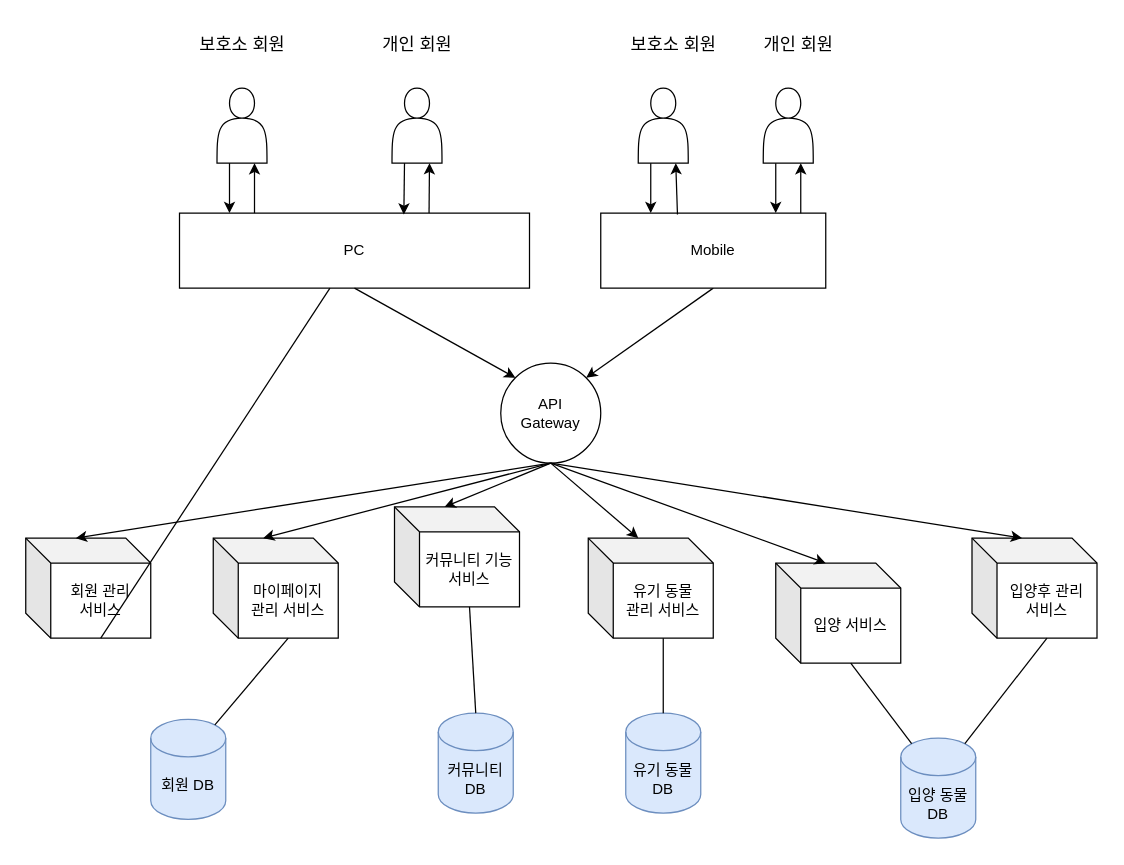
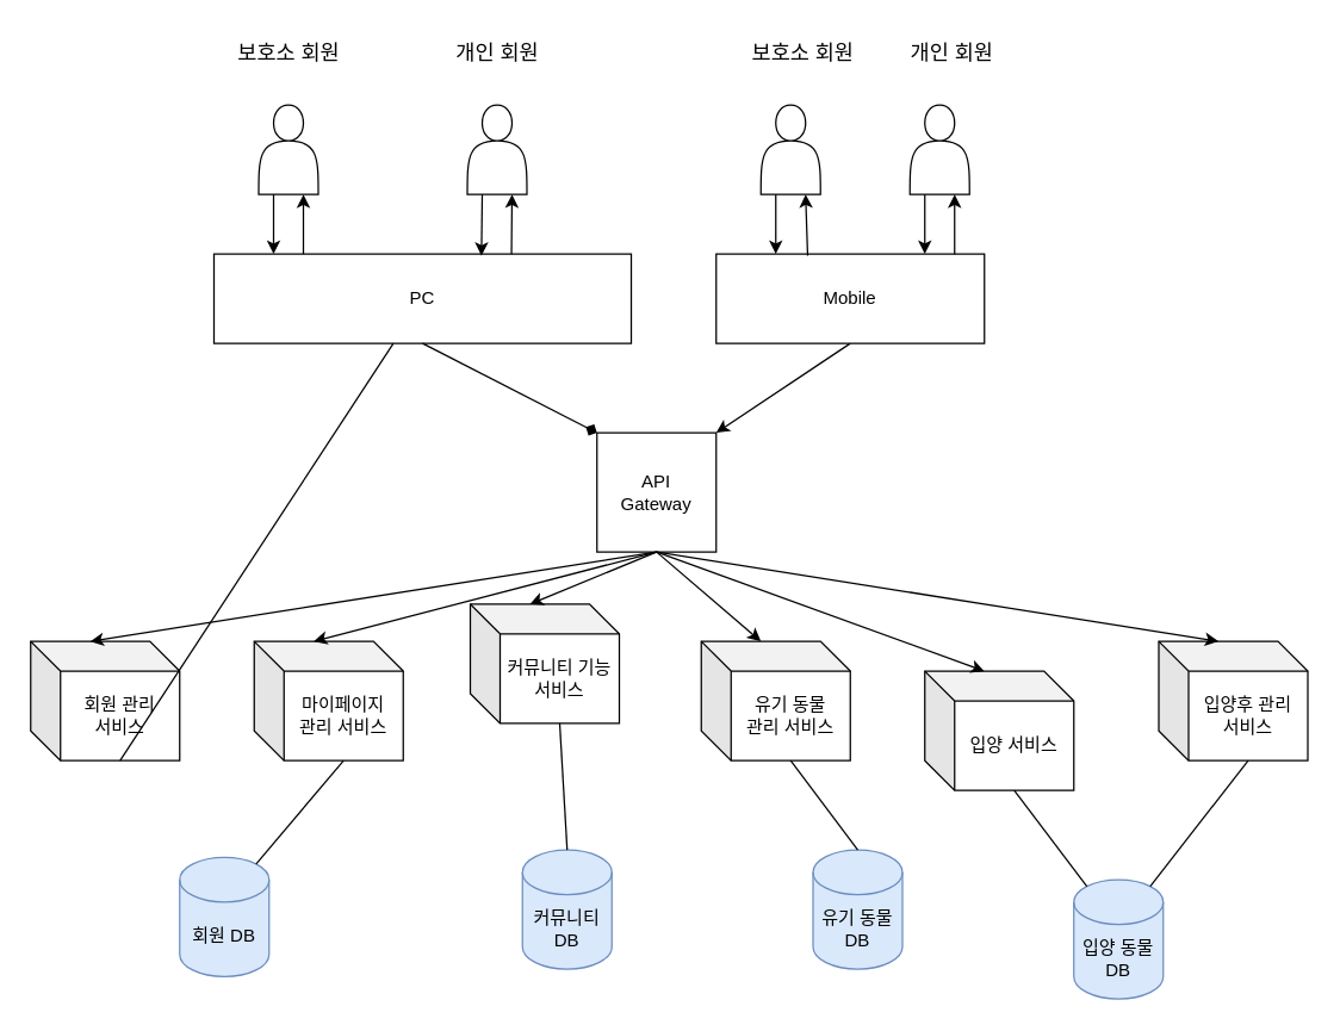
- <mxCell id="32" value="" style="endArrow=classic;html=1;rounded=0;entryX=0;entryY=0;entryDx=0;entryDy=0;exitX=0.5;exitY=1;exitDx=0;exitDy=0;" edge="1" parent="1" source="6" target="5"><mxGeometry width="50" height="50" relative="1" as="geometry"><mxPoint x="420" y="430" as="sourcePoint" /><mxPoint x="470" y="380" as="targetPoint" /></mxGeometry></mxCell>
+ <mxCell id="32" value="" style="endArrow=diamond;html=1;rounded=0;entryX=0;entryY=0;entryDx=0;entryDy=0;exitX=0.5;exitY=1;exitDx=0;exitDy=0;" edge="1" parent="1" source="6" target="5"><mxGeometry width="50" height="50" relative="1" as="geometry"><mxPoint x="420" y="430" as="sourcePoint" /><mxPoint x="470" y="380" as="targetPoint" /></mxGeometry></mxCell>
- <mxCell id="5" value="API&lt;br&gt;Gateway" style="ellipse;whiteSpace=wrap;html=1;aspect=fixed;" vertex="1" parent="1"><mxGeometry x="400" y="290" width="80" height="80" as="geometry" /></mxCell>
+ <mxCell id="5" value="API&lt;br&gt;Gateway" style="whiteSpace=wrap;html=1;aspect=fixed;rounded=0;" vertex="1" parent="1"><mxGeometry x="400" y="290" width="80" height="80" as="geometry" /></mxCell>
- <mxCell id="18" value="유기 동물&lt;br&gt;DB" style="shape=cylinder3;whiteSpace=wrap;html=1;boundedLbl=1;backgroundOutline=1;size=15;fillColor=#dae8fc;strokeColor=#6c8ebf;" vertex="1" parent="1"><mxGeometry x="500" y="570" width="60" height="80" as="geometry" /></mxCell>
+ <mxCell id="18" value="유기 동물&lt;br&gt;DB" style="shape=cylinder3;whiteSpace=wrap;html=1;boundedLbl=1;backgroundOutline=1;size=15;fillColor=#dae8fc;strokeColor=#6c8ebf;" vertex="1" parent="1"><mxGeometry x="545" y="570" width="60" height="80" as="geometry" /></mxCell>
